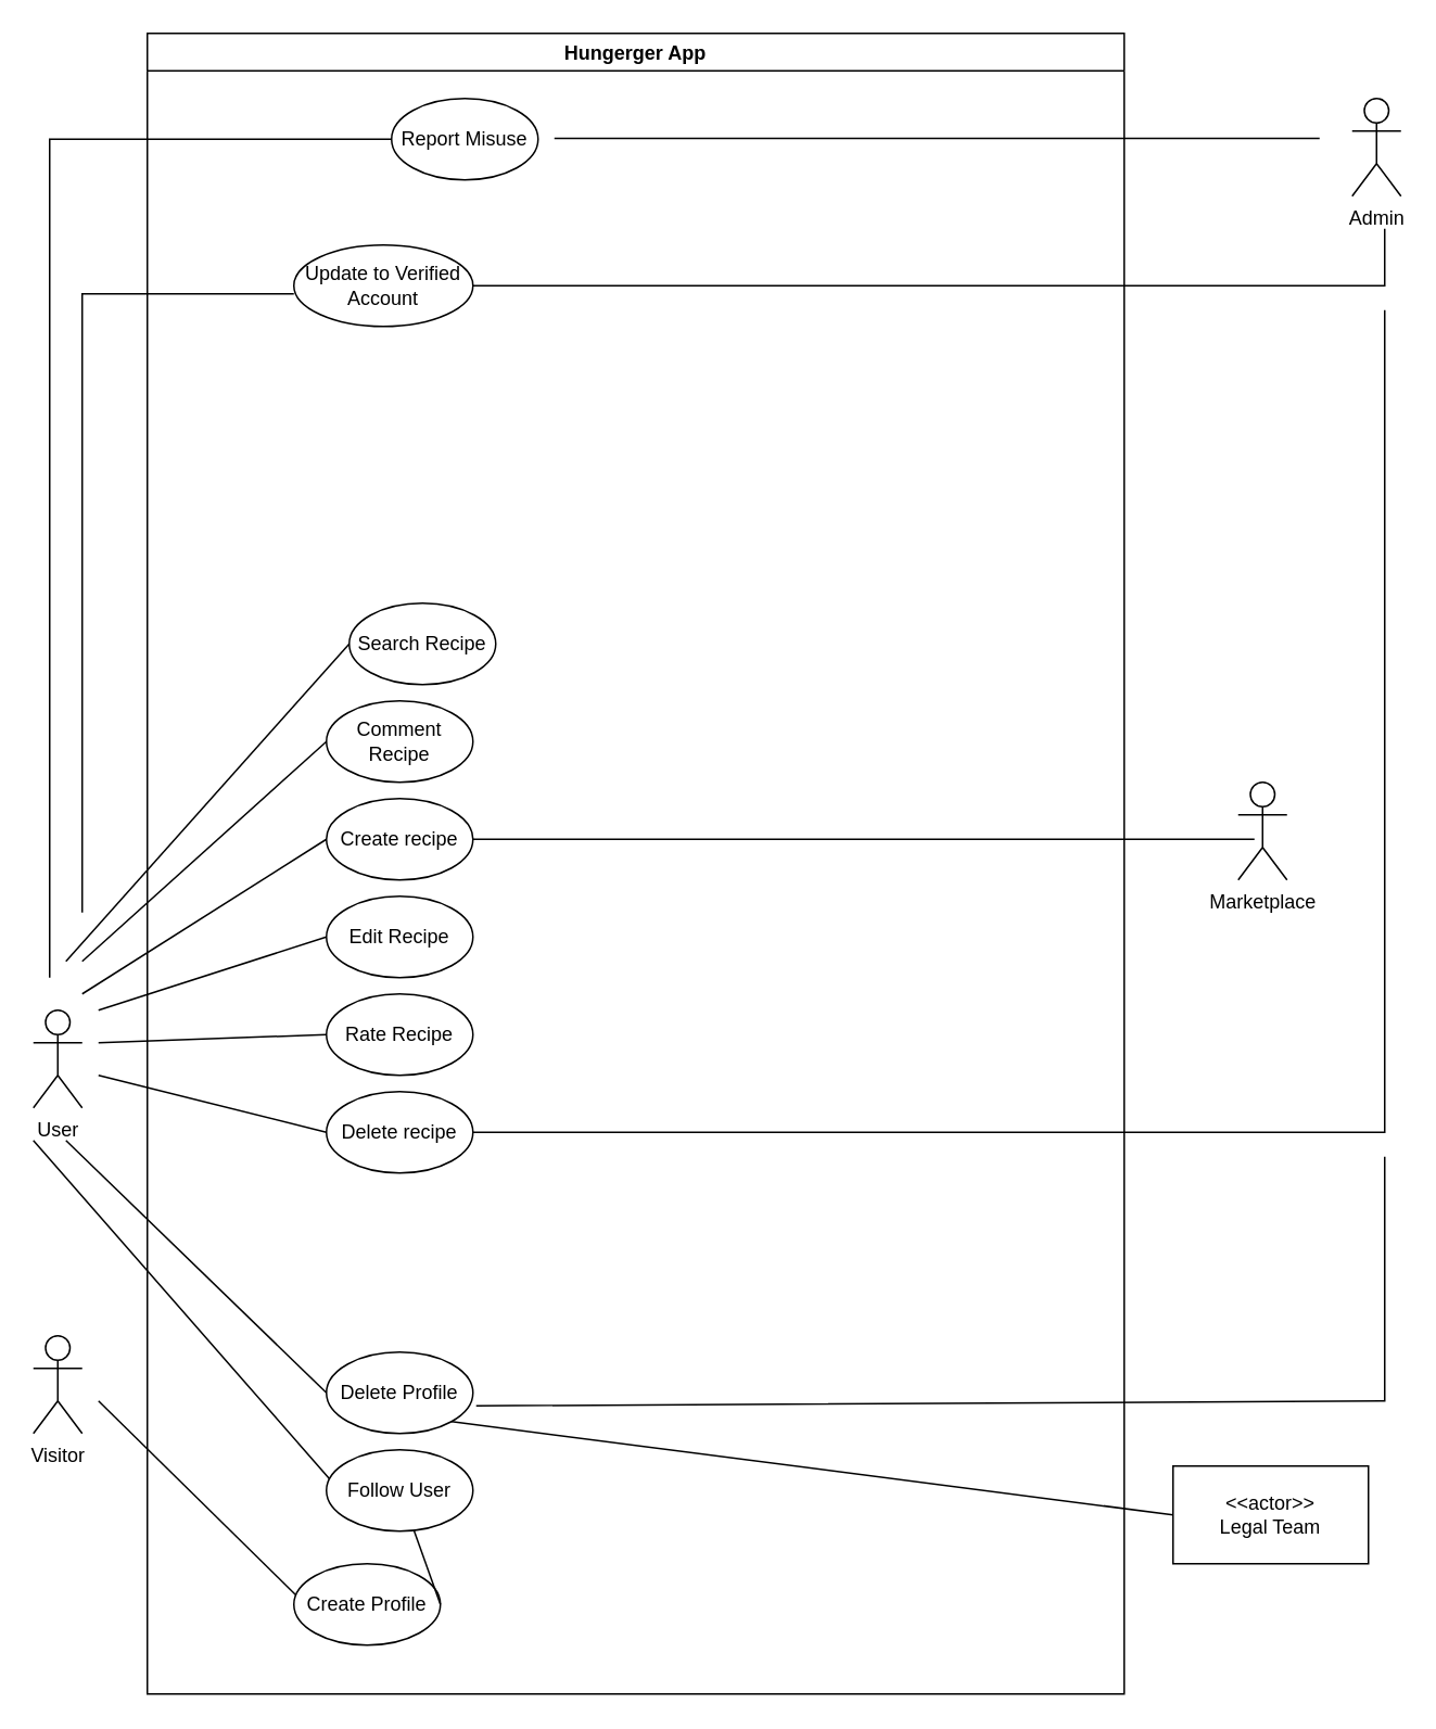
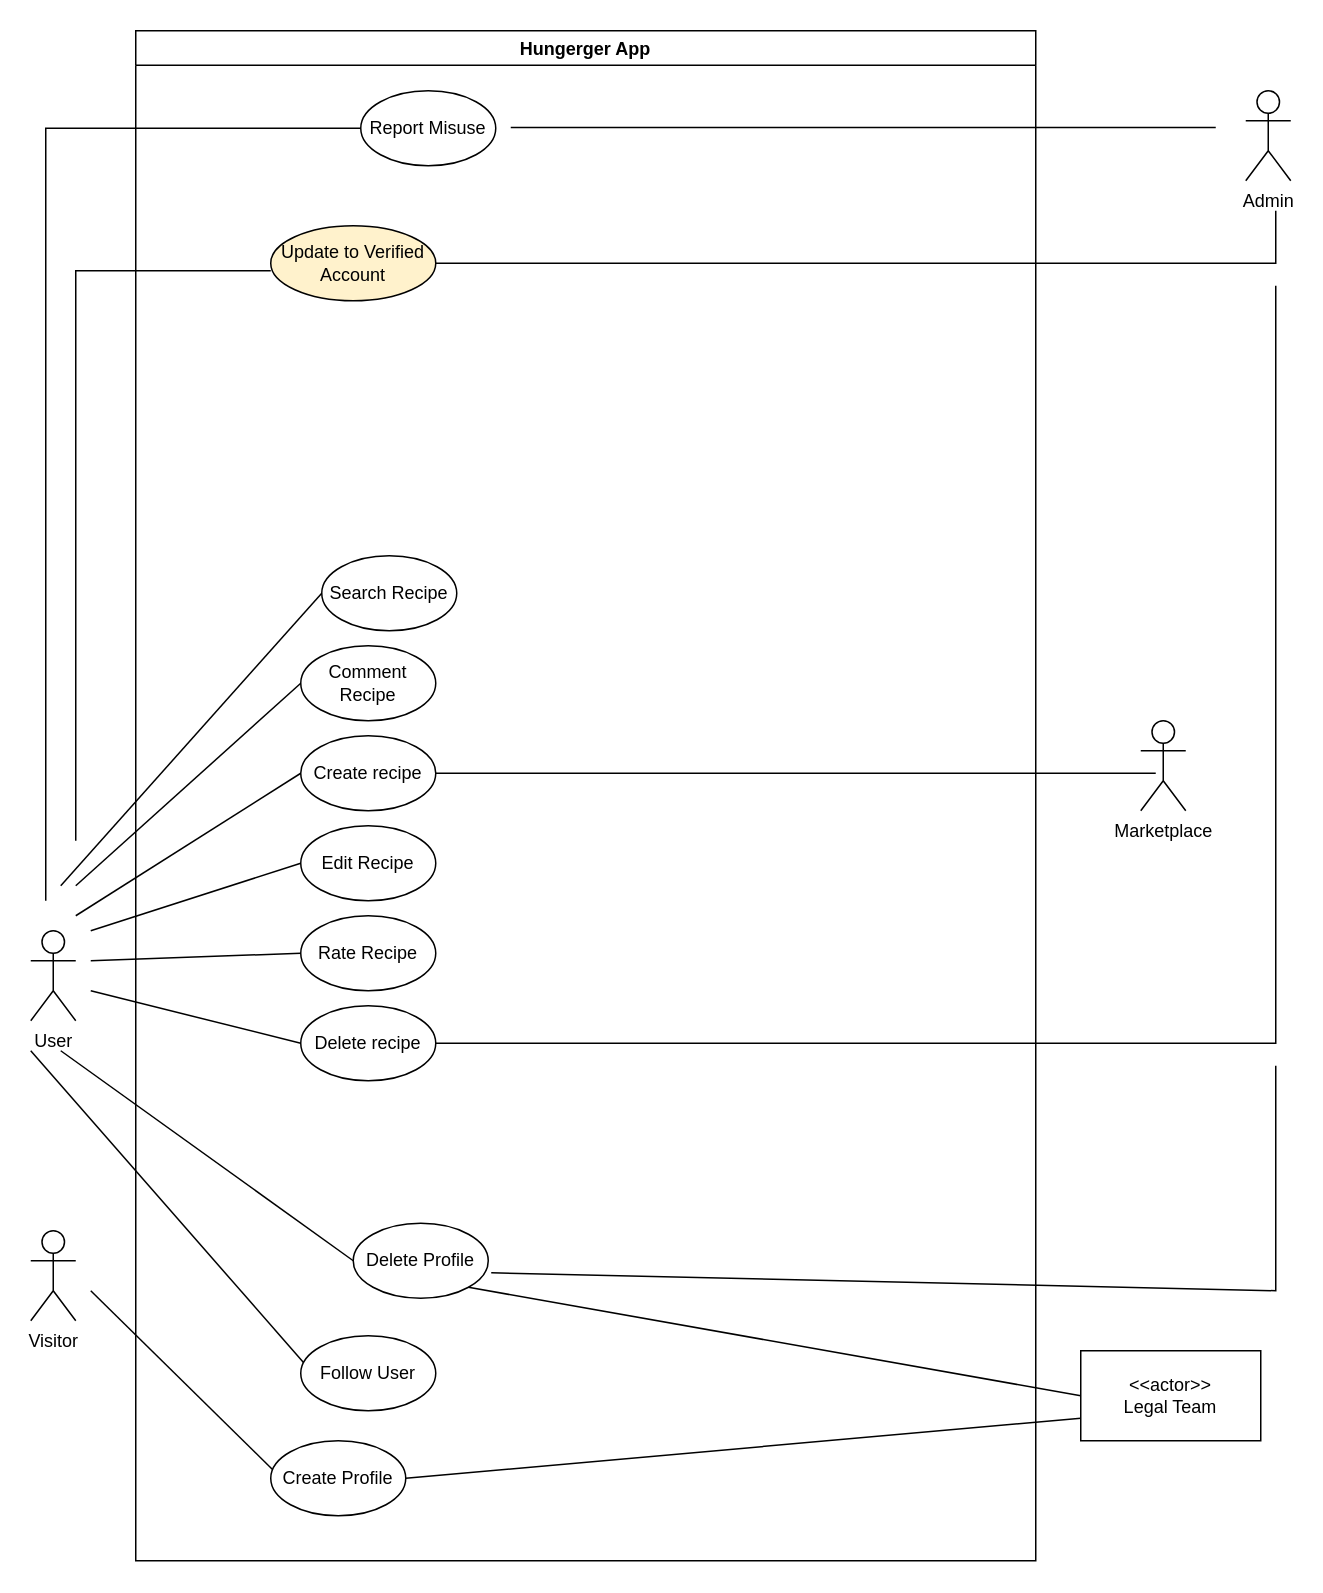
- <mxCell id="14" value="Update to Verified Account" style="ellipse;whiteSpace=wrap;html=1;" vertex="1" parent="4"><mxGeometry x="90" y="130" width="110" height="50" as="geometry" /></mxCell>
+ <mxCell id="14" value="Update to Verified Account" style="ellipse;whiteSpace=wrap;html=1;fillColor=#fff2cc;" vertex="1" parent="4"><mxGeometry x="90" y="130" width="110" height="50" as="geometry" /></mxCell>
- <mxCell id="16" value="Delete Profile" style="ellipse;whiteSpace=wrap;html=1;" vertex="1" parent="4"><mxGeometry x="110" y="810" width="90" height="50" as="geometry" /></mxCell>
+ <mxCell id="16" value="Delete Profile" style="ellipse;whiteSpace=wrap;html=1;" vertex="1" parent="4"><mxGeometry x="145" y="795" width="90" height="50" as="geometry" /></mxCell>
- <mxCell id="36" value="" style="endArrow=none;html=1;rounded=0;exitX=1;exitY=0.5;exitDx=0;exitDy=0;" edge="1" parent="1" source="5" target="15"><mxGeometry width="50" height="50" relative="1" as="geometry"><mxPoint x="287" y="883" as="sourcePoint" /><mxPoint x="730" y="940" as="targetPoint" /></mxGeometry></mxCell>
+ <mxCell id="36" value="" style="endArrow=none;html=1;rounded=0;exitX=1;exitY=0.5;exitDx=0;exitDy=0;entryX=0;entryY=0.75;entryDx=0;entryDy=0;" edge="1" parent="1" source="5" target="34"><mxGeometry width="50" height="50" relative="1" as="geometry"><mxPoint x="287" y="883" as="sourcePoint" /><mxPoint x="730" y="940" as="targetPoint" /></mxGeometry></mxCell>
